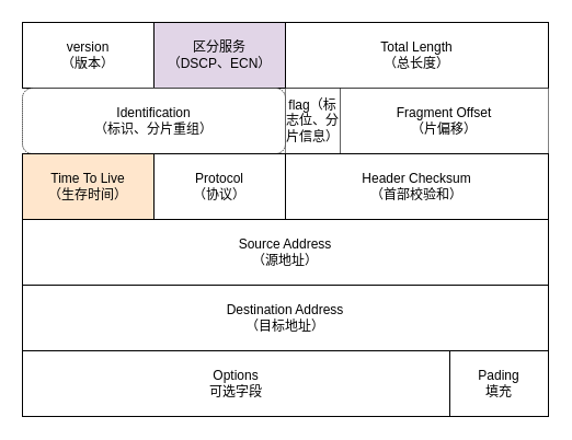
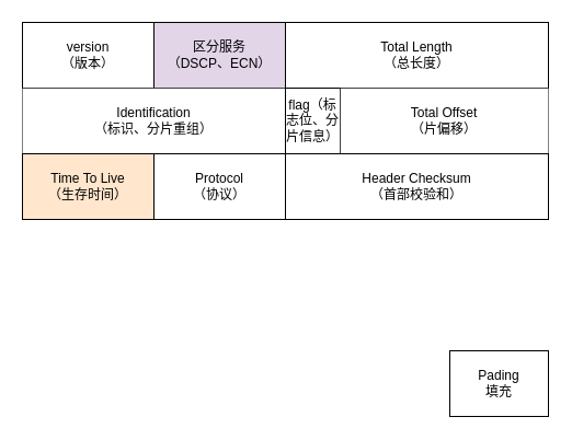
- <mxCell id="5" value="Identification&lt;br&gt;（标识、分片重组）" style="whiteSpace=wrap;html=1;dashed=1;dashPattern=1 1;rounded=1;" parent="1" vertex="1"><mxGeometry x="20" y="80" width="240" height="60" as="geometry" /></mxCell>
+ <mxCell id="5" value="Identification&lt;br&gt;（标识、分片重组）" style="rounded=0;whiteSpace=wrap;html=1;dashed=1;dashPattern=1 1;" parent="1" vertex="1"><mxGeometry x="20" y="80" width="240" height="60" as="geometry" /></mxCell>
- <mxCell id="6" value="flag（标志位、分片信息）" style="rounded=0;whiteSpace=wrap;html=1;dashed=1;dashPattern=1 1;" parent="1" vertex="1"><mxGeometry x="260" y="80" width="50" height="60" as="geometry" /></mxCell>
+ <mxCell id="6" value="flag（标志位、分片信息）" style="rounded=0;whiteSpace=wrap;html=1;dashed=0;dashPattern=1 1;" parent="1" vertex="1"><mxGeometry x="260" y="80" width="50" height="60" as="geometry" /></mxCell>
- <mxCell id="7" value="Fragment Offset&lt;br&gt;（片偏移）" style="rounded=0;whiteSpace=wrap;html=1;dashed=1;dashPattern=1 1;" parent="1" vertex="1"><mxGeometry x="310" y="80" width="190" height="60" as="geometry" /></mxCell>
+ <mxCell id="7" value="Total Offset&lt;br&gt;（片偏移）" style="rounded=0;whiteSpace=wrap;html=1;dashed=1;dashPattern=1 1;" parent="1" vertex="1"><mxGeometry x="310" y="80" width="190" height="60" as="geometry" /></mxCell>
- <mxCell id="11" value="Source Address&lt;br&gt;（源地址）" style="rounded=0;whiteSpace=wrap;html=1;" vertex="1" parent="1"><mxGeometry x="20" y="200" width="480" height="60" as="geometry" /></mxCell>
- <mxCell id="12" value="Destination Address&lt;br&gt;（目标地址）" style="rounded=0;whiteSpace=wrap;html=1;" vertex="1" parent="1"><mxGeometry x="20" y="260" width="480" height="60" as="geometry" /></mxCell>
- <mxCell id="13" value="Options&lt;br&gt;可选字段" style="rounded=0;whiteSpace=wrap;html=1;" vertex="1" parent="1"><mxGeometry x="20" y="320" width="390" height="60" as="geometry" /></mxCell>
